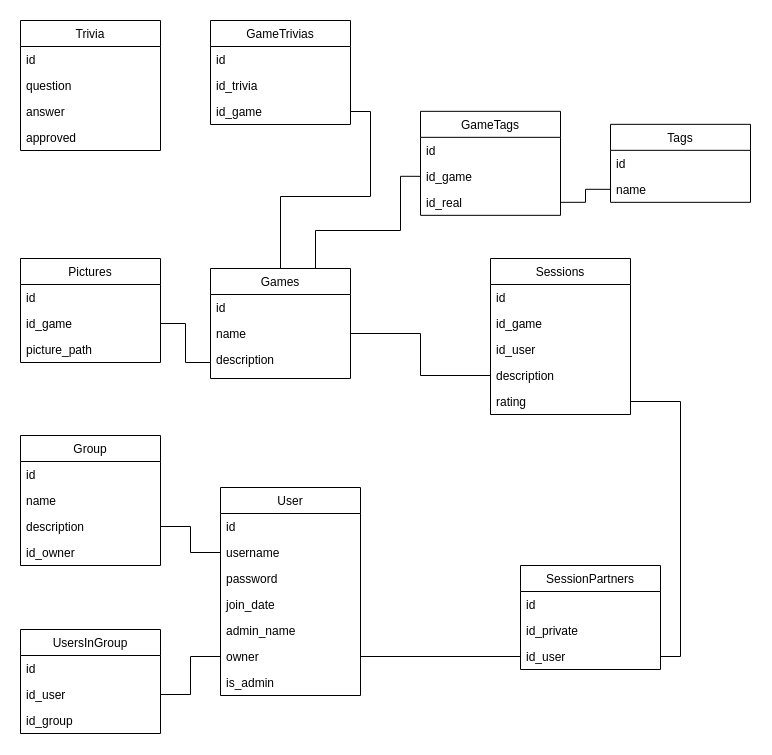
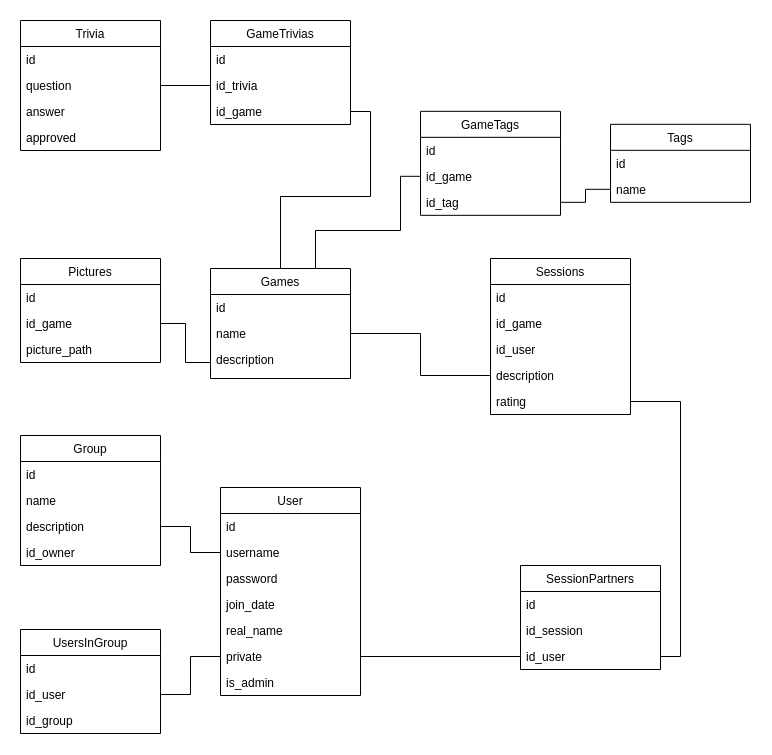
+ <mxCell id="59" style="edgeStyle=orthogonalEdgeStyle;rounded=0;orthogonalLoop=1;jettySize=auto;html=1;exitX=1;exitY=0.5;exitDx=0;exitDy=0;entryX=0;entryY=0.5;entryDx=0;entryDy=0;endArrow=none;endFill=0;" edge="1" parent="1" source="47" target="52"><mxGeometry relative="1" as="geometry" /></mxCell>
- <mxCell id="14" value="id_real" style="text;strokeColor=none;fillColor=none;align=left;verticalAlign=top;spacingLeft=4;spacingRight=4;overflow=hidden;rotatable=0;points=[[0,0.5],[1,0.5]];portConstraint=eastwest;" vertex="1" parent="11"><mxGeometry y="78" width="140" height="26" as="geometry" /></mxCell>
+ <mxCell id="14" value="id_tag" style="text;strokeColor=none;fillColor=none;align=left;verticalAlign=top;spacingLeft=4;spacingRight=4;overflow=hidden;rotatable=0;points=[[0,0.5],[1,0.5]];portConstraint=eastwest;" vertex="1" parent="11"><mxGeometry y="78" width="140" height="26" as="geometry" /></mxCell>
- <mxCell id="23" value="admin_name&#10;&#10;" style="text;strokeColor=none;fillColor=none;align=left;verticalAlign=top;spacingLeft=4;spacingRight=4;overflow=hidden;rotatable=0;points=[[0,0.5],[1,0.5]];portConstraint=eastwest;" vertex="1" parent="18"><mxGeometry y="130" width="140" height="26" as="geometry" /></mxCell>
+ <mxCell id="23" value="real_name&#10;&#10;" style="text;strokeColor=none;fillColor=none;align=left;verticalAlign=top;spacingLeft=4;spacingRight=4;overflow=hidden;rotatable=0;points=[[0,0.5],[1,0.5]];portConstraint=eastwest;" vertex="1" parent="18"><mxGeometry y="130" width="140" height="26" as="geometry" /></mxCell>
- <mxCell id="43" value="id_private" style="text;strokeColor=none;fillColor=none;align=left;verticalAlign=top;spacingLeft=4;spacingRight=4;overflow=hidden;rotatable=0;points=[[0,0.5],[1,0.5]];portConstraint=eastwest;" vertex="1" parent="41"><mxGeometry y="52" width="140" height="26" as="geometry" /></mxCell>
+ <mxCell id="43" value="id_session" style="text;strokeColor=none;fillColor=none;align=left;verticalAlign=top;spacingLeft=4;spacingRight=4;overflow=hidden;rotatable=0;points=[[0,0.5],[1,0.5]];portConstraint=eastwest;" vertex="1" parent="41"><mxGeometry y="52" width="140" height="26" as="geometry" /></mxCell>
- <mxCell id="24" value="owner&#10;" style="text;strokeColor=none;fillColor=none;align=left;verticalAlign=top;spacingLeft=4;spacingRight=4;overflow=hidden;rotatable=0;points=[[0,0.5],[1,0.5]];portConstraint=eastwest;" vertex="1" parent="18"><mxGeometry y="156" width="140" height="26" as="geometry" /></mxCell>
+ <mxCell id="24" value="private&#10;" style="text;strokeColor=none;fillColor=none;align=left;verticalAlign=top;spacingLeft=4;spacingRight=4;overflow=hidden;rotatable=0;points=[[0,0.5],[1,0.5]];portConstraint=eastwest;" vertex="1" parent="18"><mxGeometry y="156" width="140" height="26" as="geometry" /></mxCell>
